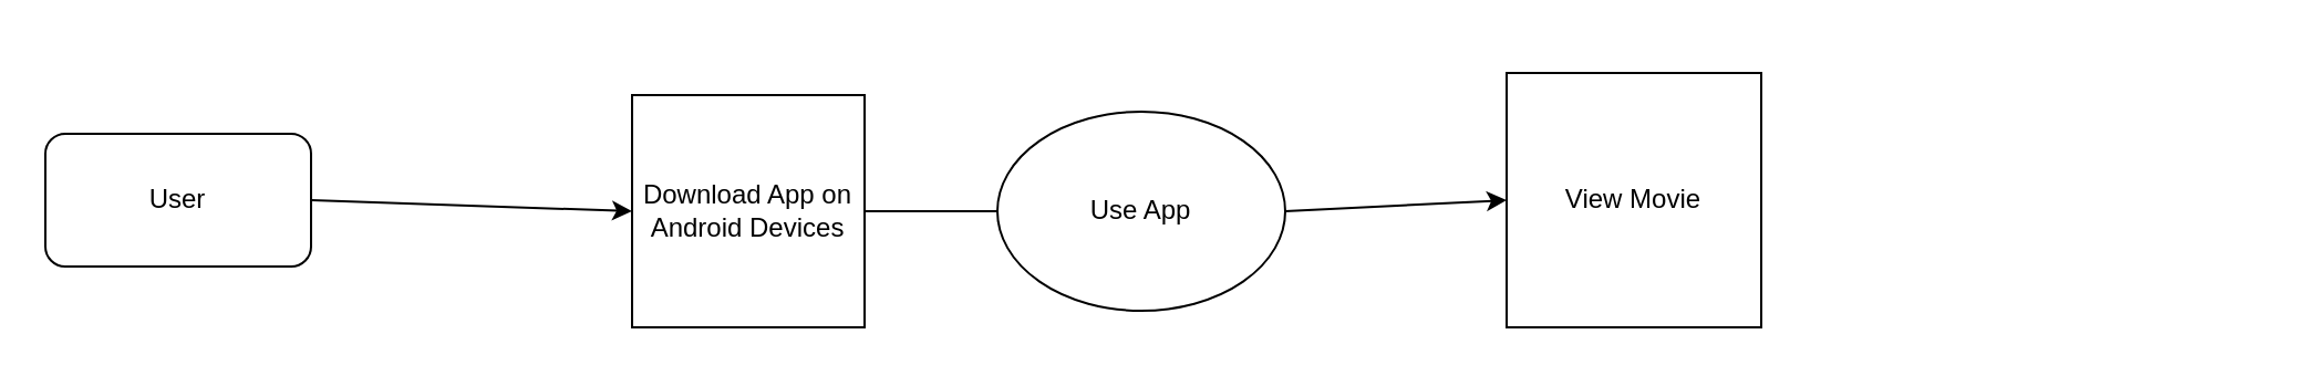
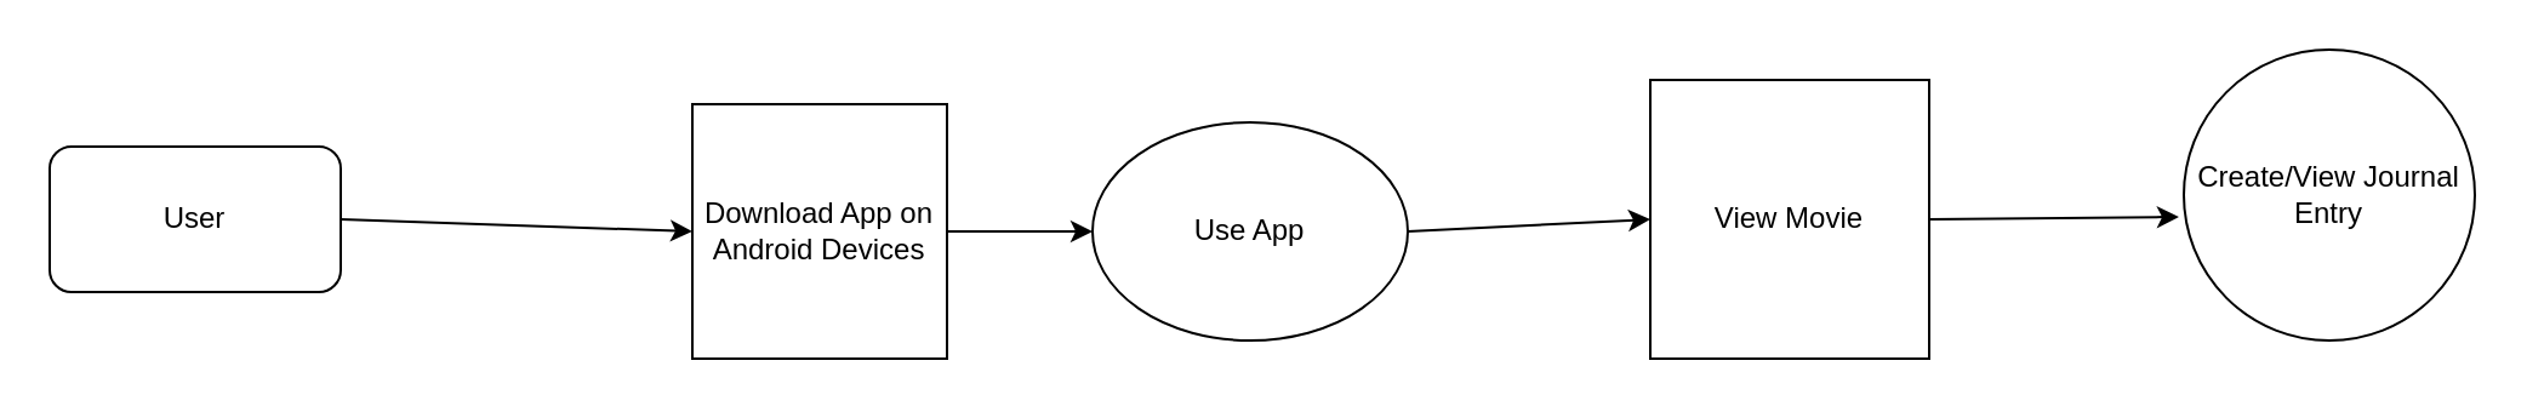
+ <mxCell id="4" value="Create/View Journal Entry" style="ellipse;whiteSpace=wrap;html=1;aspect=fixed;" vertex="1" parent="1"><mxGeometry x="900" y="20" width="120" height="120" as="geometry" /></mxCell>
+ <mxCell id="10" value="" style="endArrow=classic;html=1;rounded=0;exitX=1;exitY=0.5;exitDx=0;exitDy=0;entryX=-0.017;entryY=0.575;entryDx=0;entryDy=0;entryPerimeter=0;" edge="1" parent="1" source="6" target="4"><mxGeometry width="50" height="50" relative="1" as="geometry"><mxPoint x="820" y="100" as="sourcePoint" /><mxPoint x="870" y="50" as="targetPoint" /></mxGeometry></mxCell>
- <mxCell id="8" value="" style="endArrow=none;html=1;rounded=0;exitX=1;exitY=0.5;exitDx=0;exitDy=0;entryX=0;entryY=0.5;entryDx=0;entryDy=0;" edge="1" parent="1" source="5" target="3"><mxGeometry width="50" height="50" relative="1" as="geometry"><mxPoint x="380" y="100" as="sourcePoint" /><mxPoint x="430" y="50" as="targetPoint" /></mxGeometry></mxCell>
+ <mxCell id="8" value="" style="endArrow=classic;html=1;rounded=0;exitX=1;exitY=0.5;exitDx=0;exitDy=0;entryX=0;entryY=0.5;entryDx=0;entryDy=0;" edge="1" parent="1" source="5" target="3"><mxGeometry width="50" height="50" relative="1" as="geometry"><mxPoint x="380" y="100" as="sourcePoint" /><mxPoint x="430" y="50" as="targetPoint" /></mxGeometry></mxCell>
